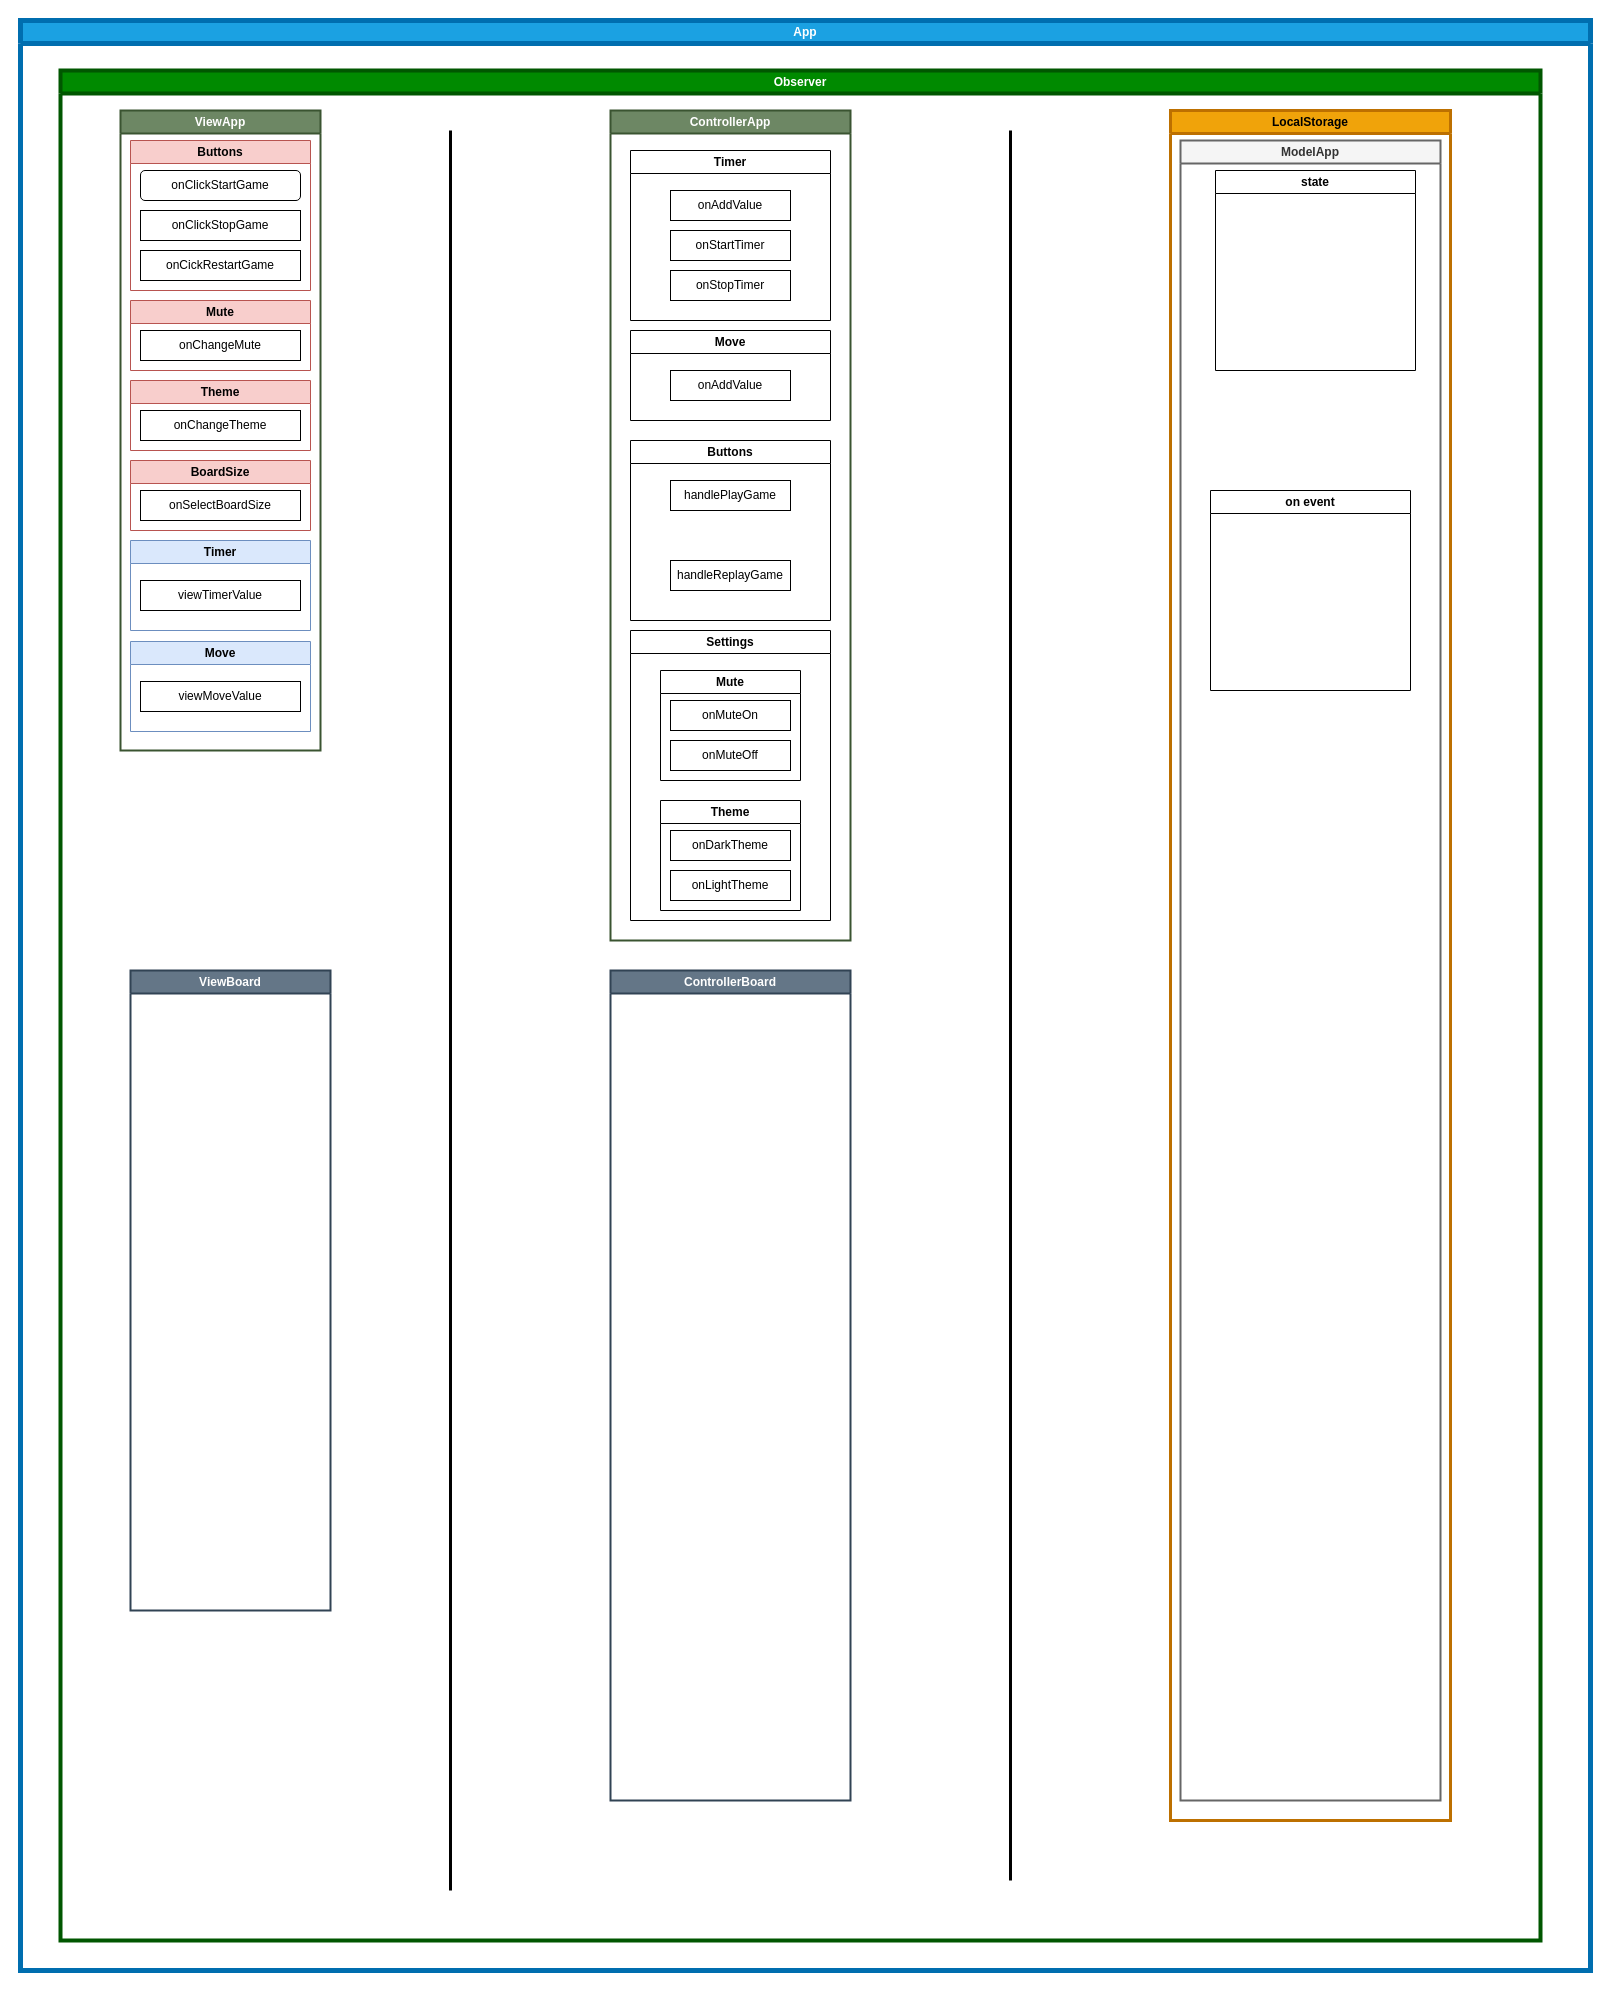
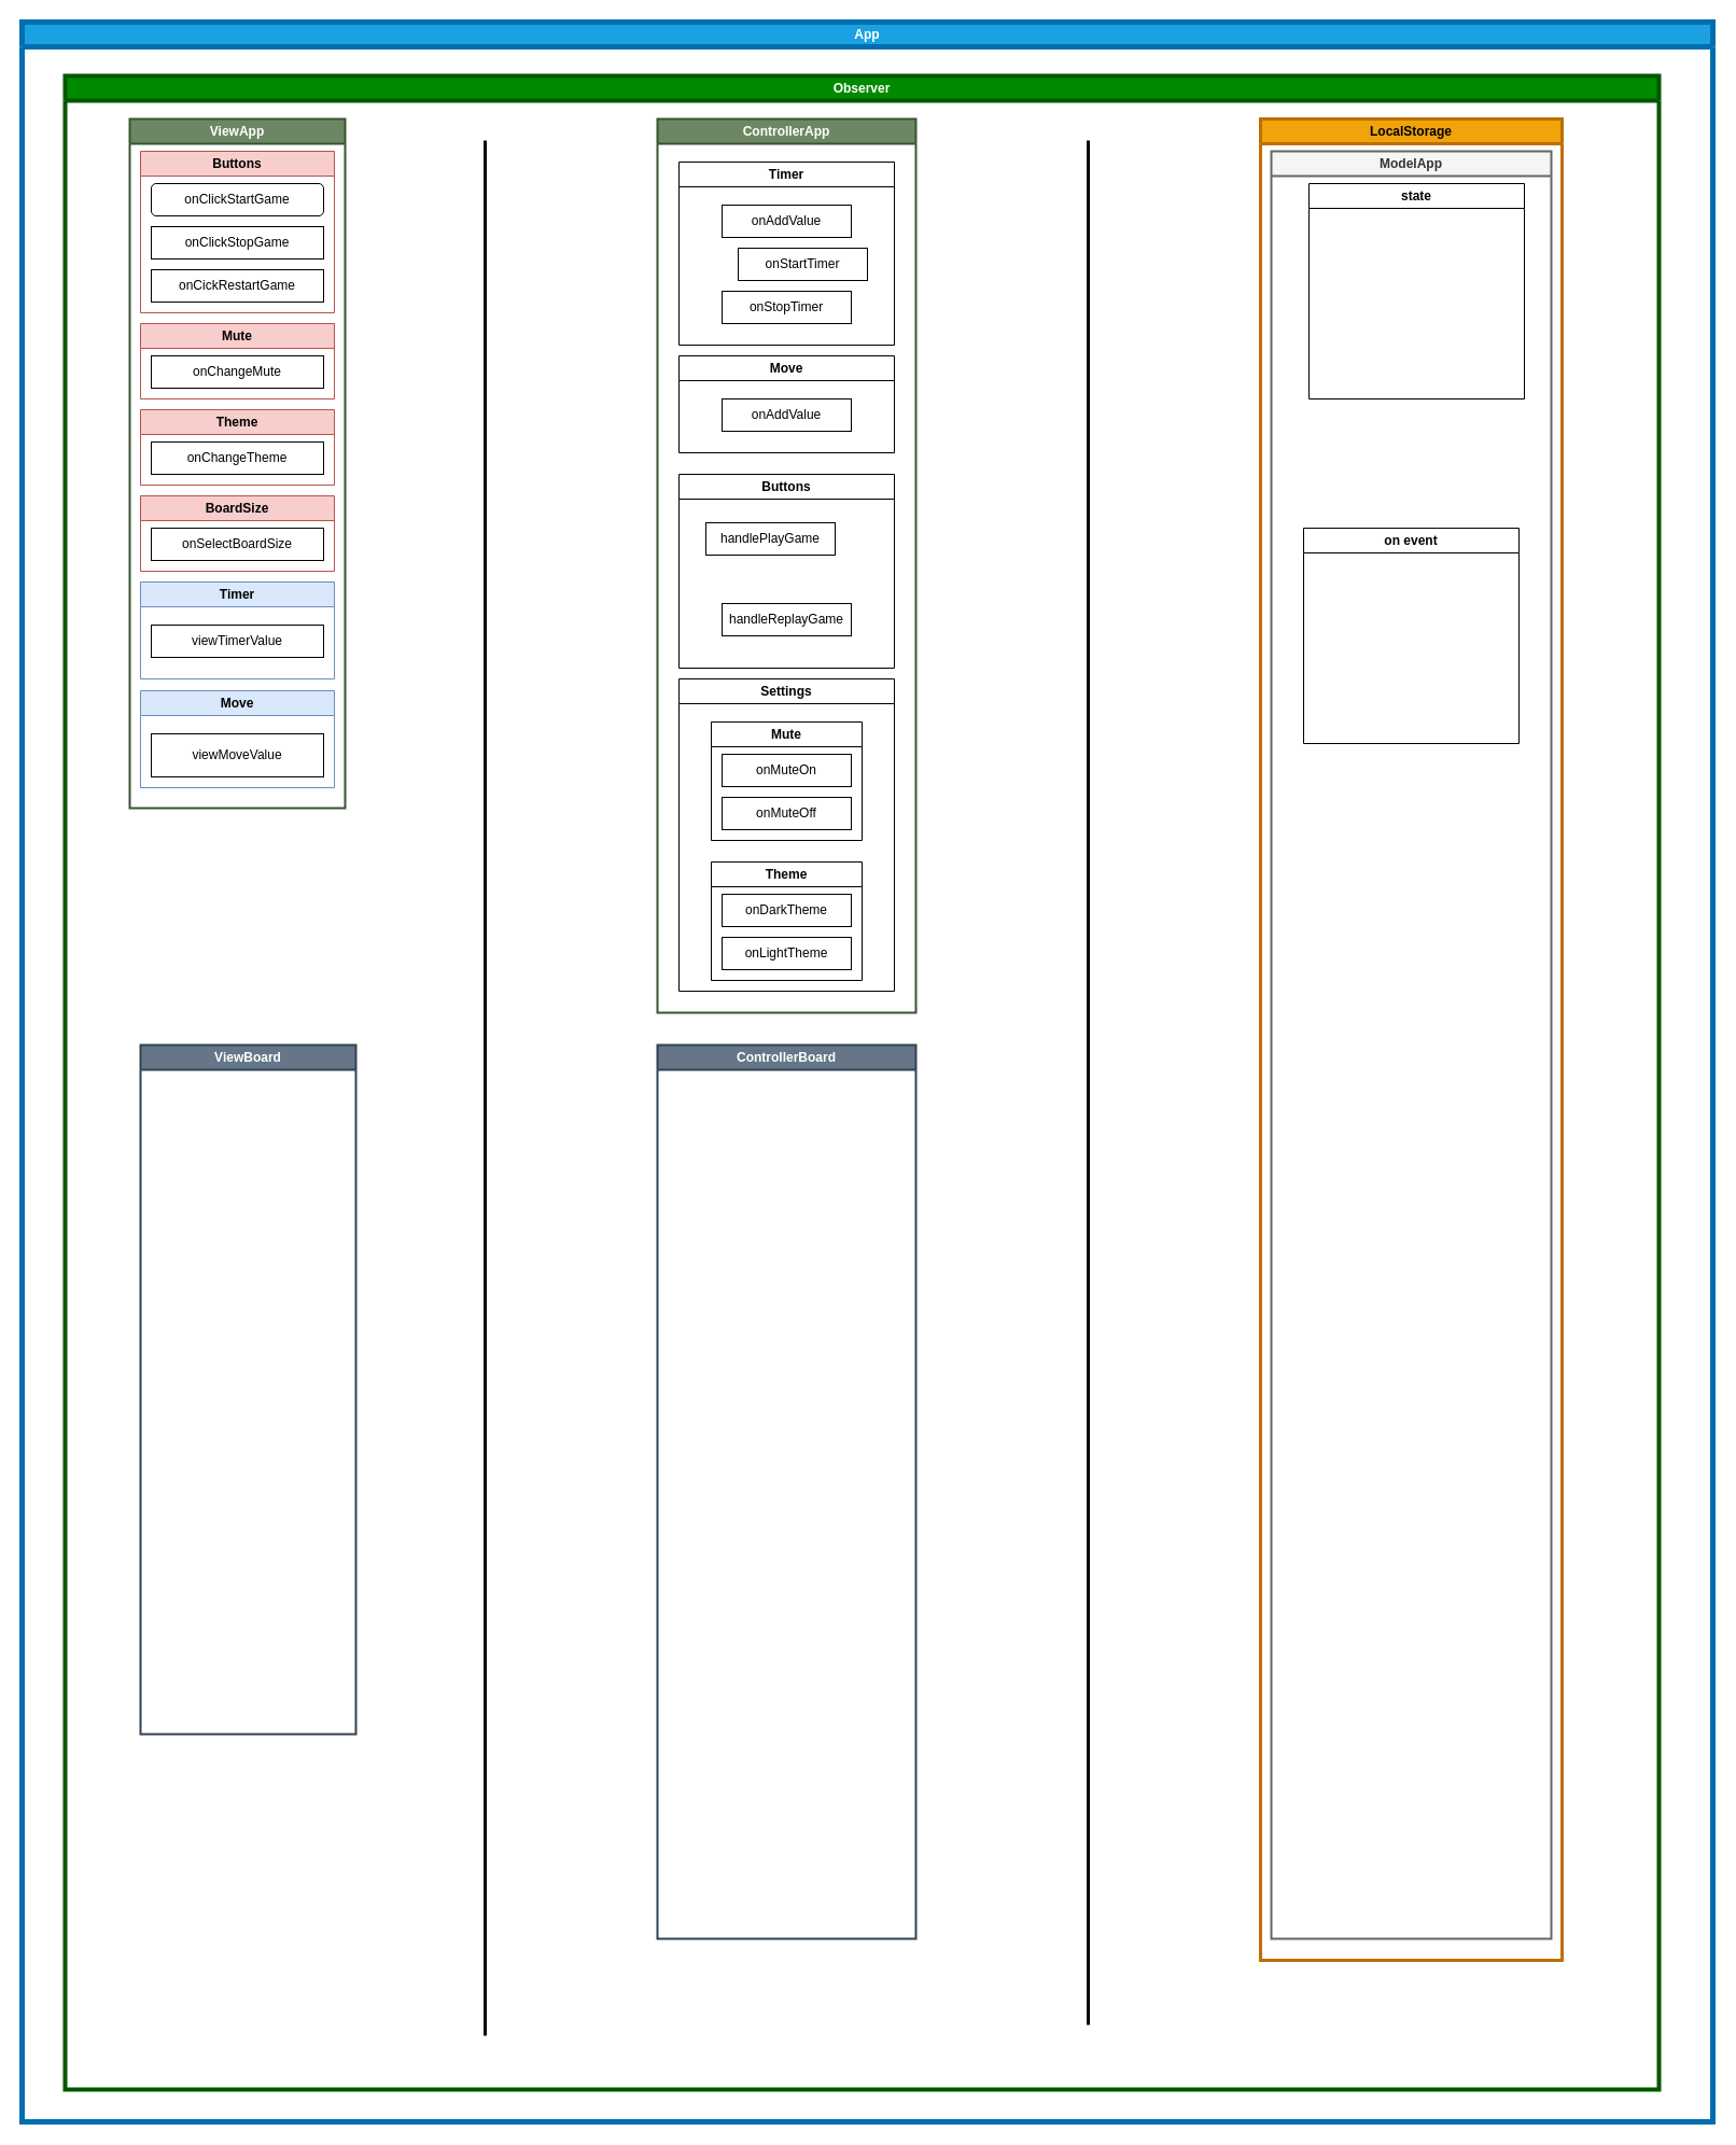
- <mxCell id="7" value="onStartTimer" style="rounded=0;whiteSpace=wrap;html=1;" parent="5" vertex="1"><mxGeometry x="40" y="80" width="120" height="30" as="geometry" /></mxCell>
+ <mxCell id="7" value="onStartTimer" style="rounded=0;whiteSpace=wrap;html=1;" parent="5" vertex="1"><mxGeometry x="55" y="80" width="120" height="30" as="geometry" /></mxCell>
- <mxCell id="10" value="handlePlayGame" style="rounded=0;whiteSpace=wrap;html=1;" parent="9" vertex="1"><mxGeometry x="40" y="40" width="120" height="30" as="geometry" /></mxCell>
+ <mxCell id="10" value="handlePlayGame" style="rounded=0;whiteSpace=wrap;html=1;" parent="9" vertex="1"><mxGeometry x="25" y="45" width="120" height="30" as="geometry" /></mxCell>
- <mxCell id="35" value="viewMoveValue" style="rounded=0;whiteSpace=wrap;html=1;" vertex="1" parent="34"><mxGeometry x="10" y="40" width="160" height="30" as="geometry" /></mxCell>
+ <mxCell id="35" value="viewMoveValue" style="rounded=0;whiteSpace=wrap;html=1;" vertex="1" parent="34"><mxGeometry x="10" y="40" width="160" height="40" as="geometry" /></mxCell>
